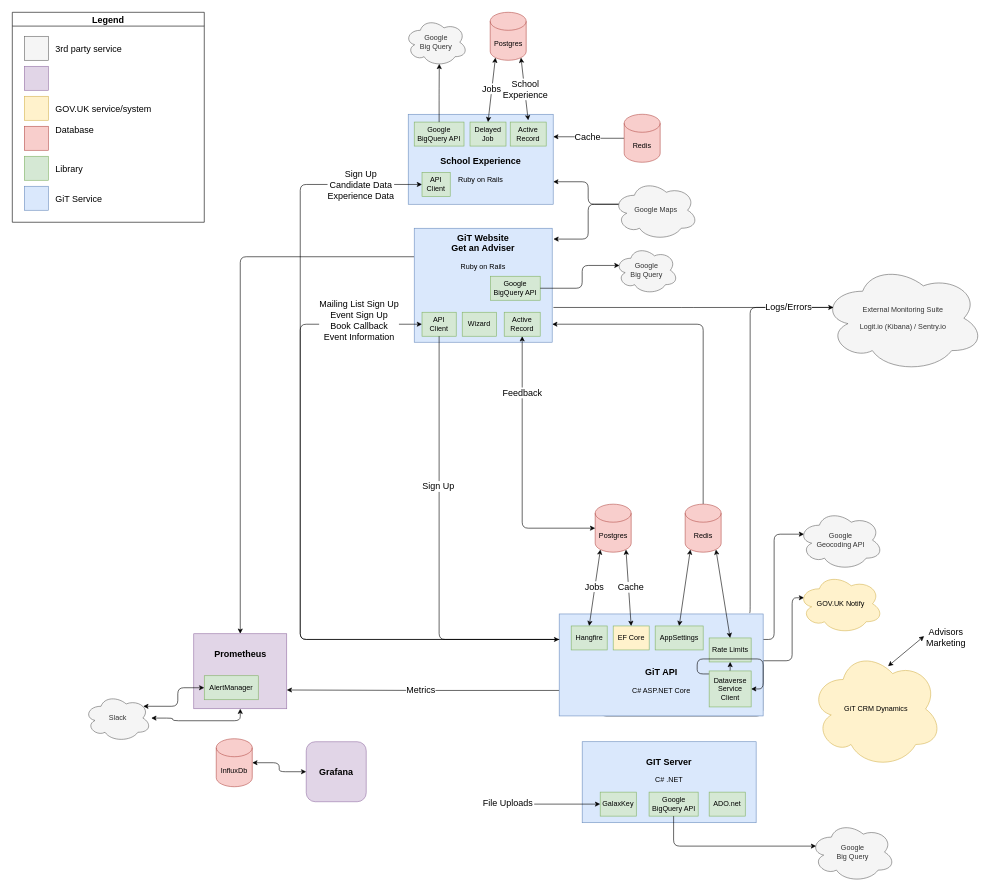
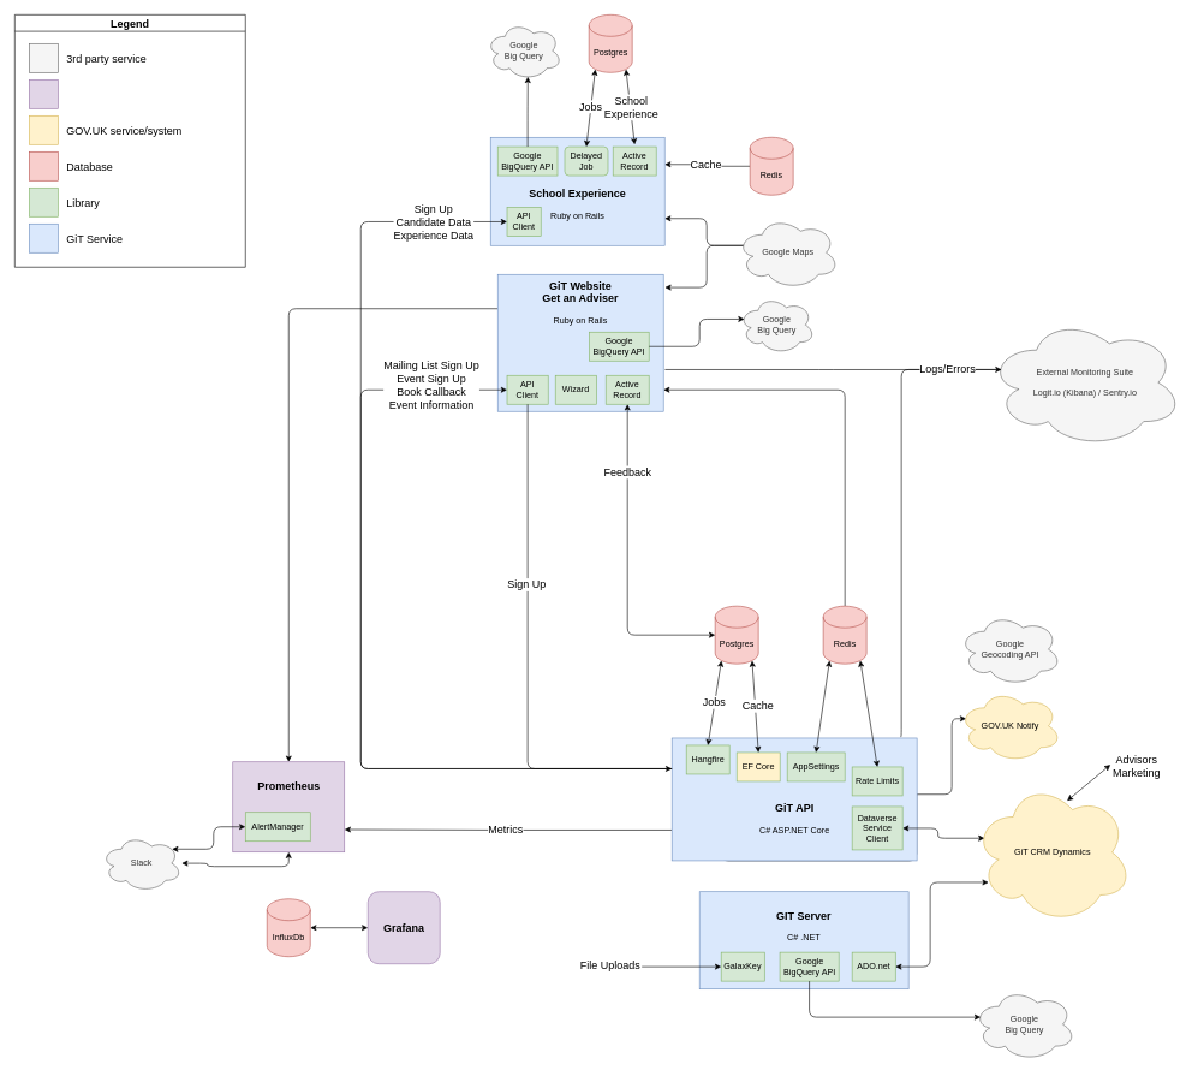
- <mxCell id="8" value="Database" style="text;html=1;align=left;verticalAlign=middle;resizable=0;points=[];autosize=1;strokeColor=none;fillColor=none;fontSize=15;" parent="2" vertex="1"><mxGeometry x="70" y="185" width="80" height="20" as="geometry" /></mxCell>
+ <mxCell id="8" value="Database" style="text;html=1;align=left;verticalAlign=middle;resizable=0;points=[];autosize=1;strokeColor=none;fillColor=none;fontSize=15;" parent="2" vertex="1"><mxGeometry x="70" y="200" width="80" height="20" as="geometry" /></mxCell>
- <mxCell id="56" value="Delayed Job" style="whiteSpace=wrap;html=1;fillColor=#d5e8d4;strokeColor=#82b366;" parent="1" vertex="1"><mxGeometry x="783" y="203" width="60" height="40" as="geometry" /></mxCell>
+ <mxCell id="56" value="Delayed Job" style="whiteSpace=wrap;html=1;fillColor=#d5e8d4;strokeColor=#82b366;rounded=1;" parent="1" vertex="1"><mxGeometry x="783" y="203" width="60" height="40" as="geometry" /></mxCell>
- <mxCell id="25" value="Hangfire" style="whiteSpace=wrap;html=1;fillColor=#d5e8d4;strokeColor=#82b366;" parent="1" vertex="1"><mxGeometry x="951.67" y="1043" width="60" height="40" as="geometry" /></mxCell>
+ <mxCell id="25" value="Hangfire" style="whiteSpace=wrap;html=1;fillColor=#d5e8d4;strokeColor=#82b366;" parent="1" vertex="1"><mxGeometry x="951.67" y="1033" width="60" height="40" as="geometry" /></mxCell>
- <mxCell id="14" style="edgeStyle=orthogonalEdgeStyle;orthogonalLoop=1;jettySize=auto;html=1;exitX=1;exitY=0.25;exitDx=0;exitDy=0;entryX=0.07;entryY=0.4;entryDx=0;entryDy=0;entryPerimeter=0;fontSize=15;startArrow=none;startFill=0;endArrow=classic;endFill=1;" parent="1" source="19" target="36" edge="1"><mxGeometry relative="1" as="geometry"><Array as="points"><mxPoint x="1290" y="1066" /><mxPoint x="1290" y="890" /></Array></mxGeometry></mxCell>
- <mxCell id="33" style="edgeStyle=orthogonalEdgeStyle;orthogonalLoop=1;jettySize=auto;html=1;exitX=1;exitY=0.5;exitDx=0;exitDy=0;startArrow=classic;startFill=1;endArrow=classic;endFill=1;" parent="1" source="34" target="32" edge="1"><mxGeometry relative="1" as="geometry" /></mxCell>
+ <mxCell id="33" style="edgeStyle=orthogonalEdgeStyle;orthogonalLoop=1;jettySize=auto;html=1;exitX=1;exitY=0.5;exitDx=0;exitDy=0;entryX=0.07;entryY=0.4;entryDx=0;entryDy=0;entryPerimeter=0;startArrow=classic;startFill=1;endArrow=classic;endFill=1;" parent="1" source="34" target="35" edge="1"><mxGeometry relative="1" as="geometry" /></mxCell>
- <mxCell id="38" value="InfluxDb" style="shape=cylinder3;whiteSpace=wrap;html=1;boundedLbl=1;backgroundOutline=1;size=15;fillColor=#f8cecc;strokeColor=#b85450;" parent="1" vertex="1"><mxGeometry x="360" y="1231" width="60" height="80" as="geometry" /></mxCell>
+ <mxCell id="38" value="InfluxDb" style="shape=cylinder3;whiteSpace=wrap;html=1;boundedLbl=1;backgroundOutline=1;size=15;fillColor=#f8cecc;strokeColor=#b85450;" parent="1" vertex="1"><mxGeometry x="370" y="1246" width="60" height="80" as="geometry" /></mxCell>
+ <mxCell id="81" style="edgeStyle=orthogonalEdgeStyle;orthogonalLoop=1;jettySize=auto;html=1;startArrow=classic;startFill=1;endArrow=classic;endFill=1;entryX=0.095;entryY=0.711;entryDx=0;entryDy=0;entryPerimeter=0;exitX=1;exitY=0.5;exitDx=0;exitDy=0;" parent="1" source="80" target="35" edge="1"><mxGeometry relative="1" as="geometry"><mxPoint x="1290" y="1320" as="sourcePoint" /><mxPoint x="1370" y="1320" as="targetPoint" /><Array as="points"><mxPoint x="1290" y="1340" /><mxPoint x="1290" y="1223" /></Array></mxGeometry></mxCell>
